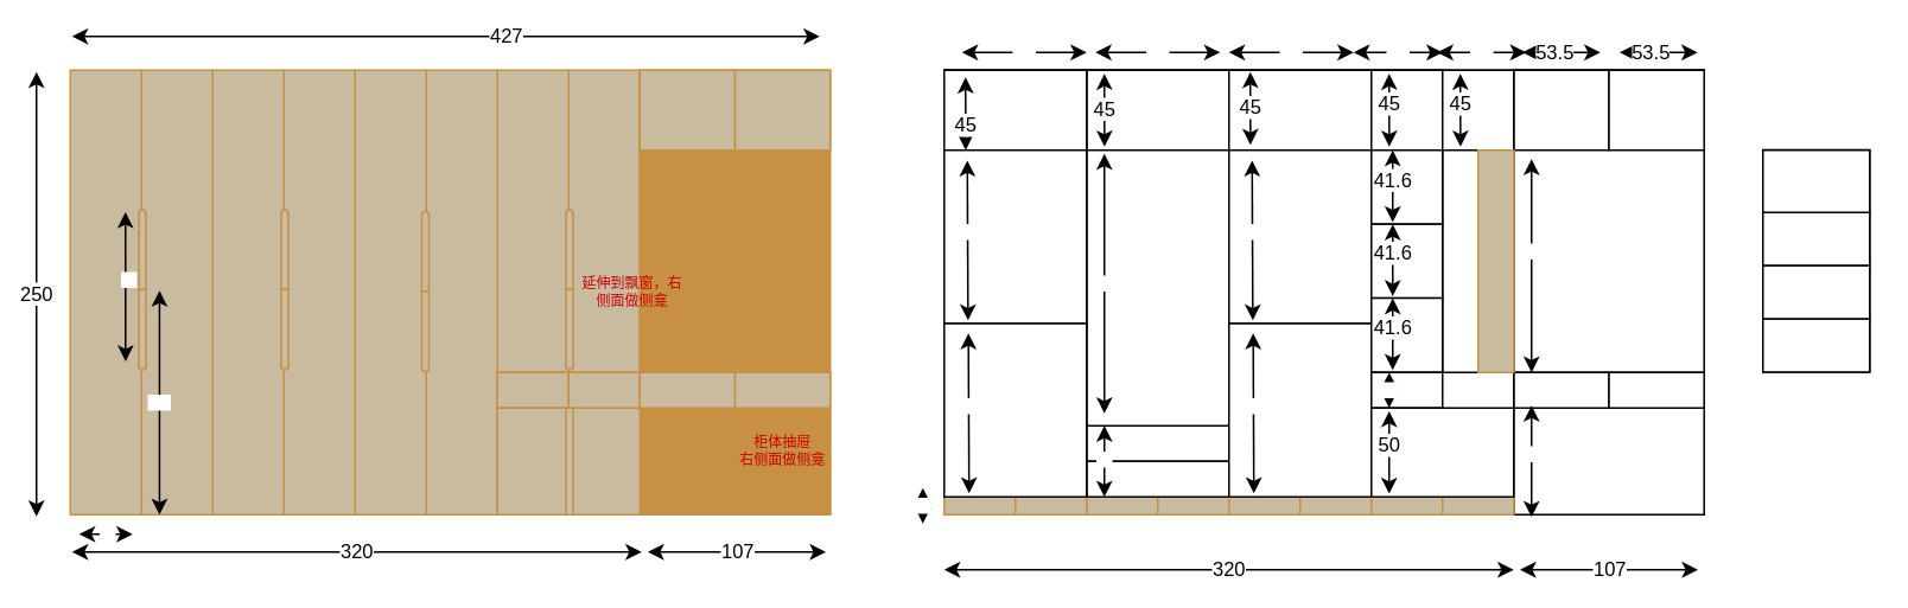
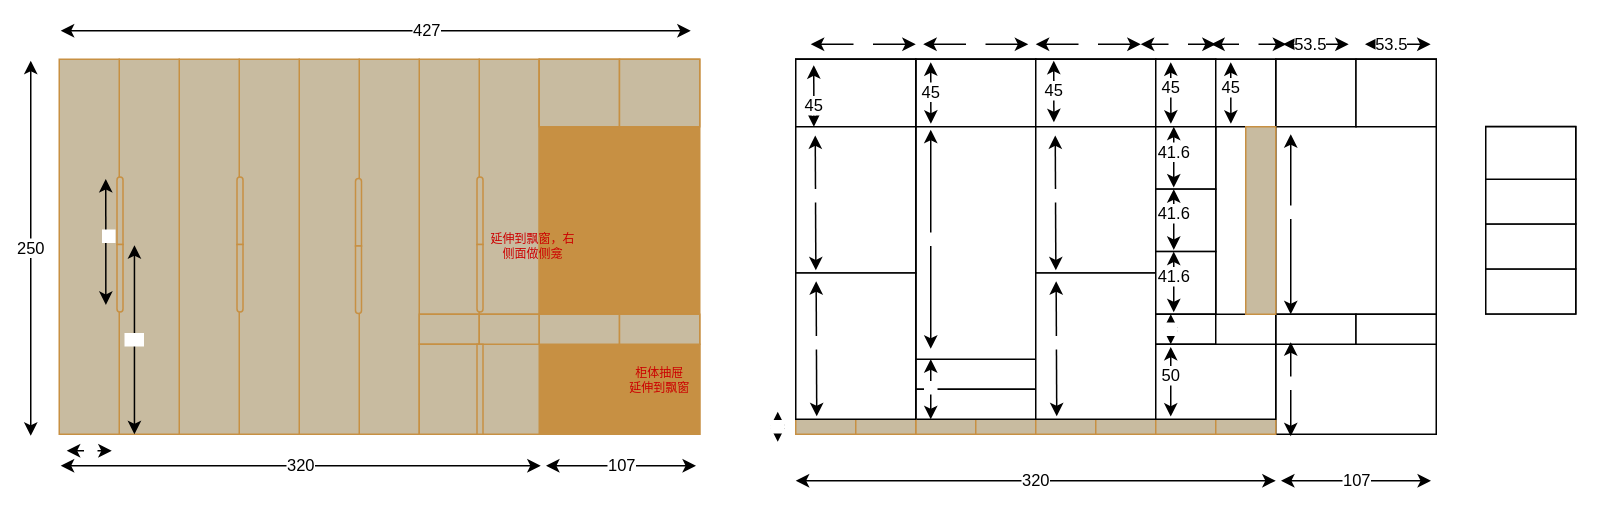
- <mxCell id="44" value="柜体抽屉&lt;br&gt;右侧面做侧龛" style="text;html=1;strokeColor=none;fillColor=none;align=center;verticalAlign=middle;whiteSpace=wrap;rounded=0;fontSize=8;fontColor=#CC0000;" parent="1" vertex="1"><mxGeometry x="403.87" y="240" width="70.75" height="26" as="geometry" /></mxCell>
+ <mxCell id="44" value="柜体抽屉&lt;br&gt;延伸到飘窗" style="text;html=1;strokeColor=none;fillColor=none;align=center;verticalAlign=middle;whiteSpace=wrap;rounded=0;fontSize=8;fontColor=#CC0000;" parent="1" vertex="1"><mxGeometry x="403.87" y="240" width="70.75" height="26" as="geometry" /></mxCell>
